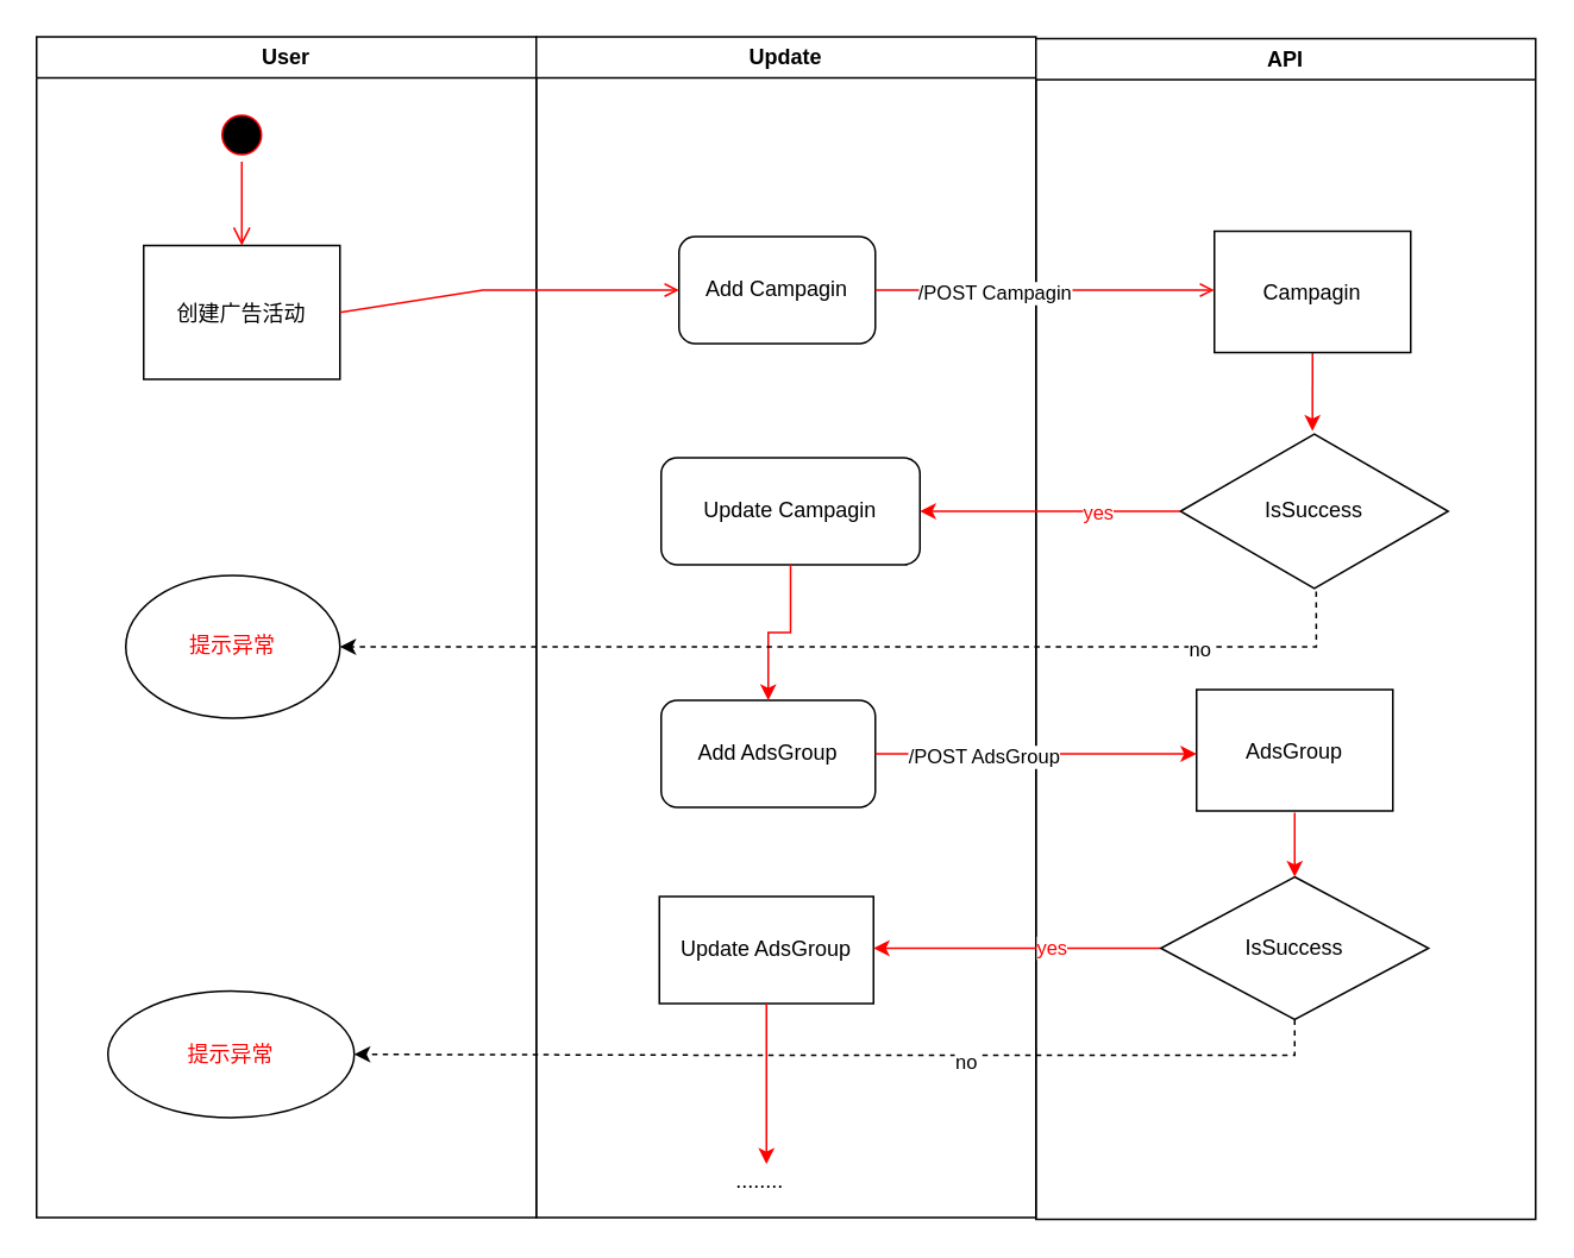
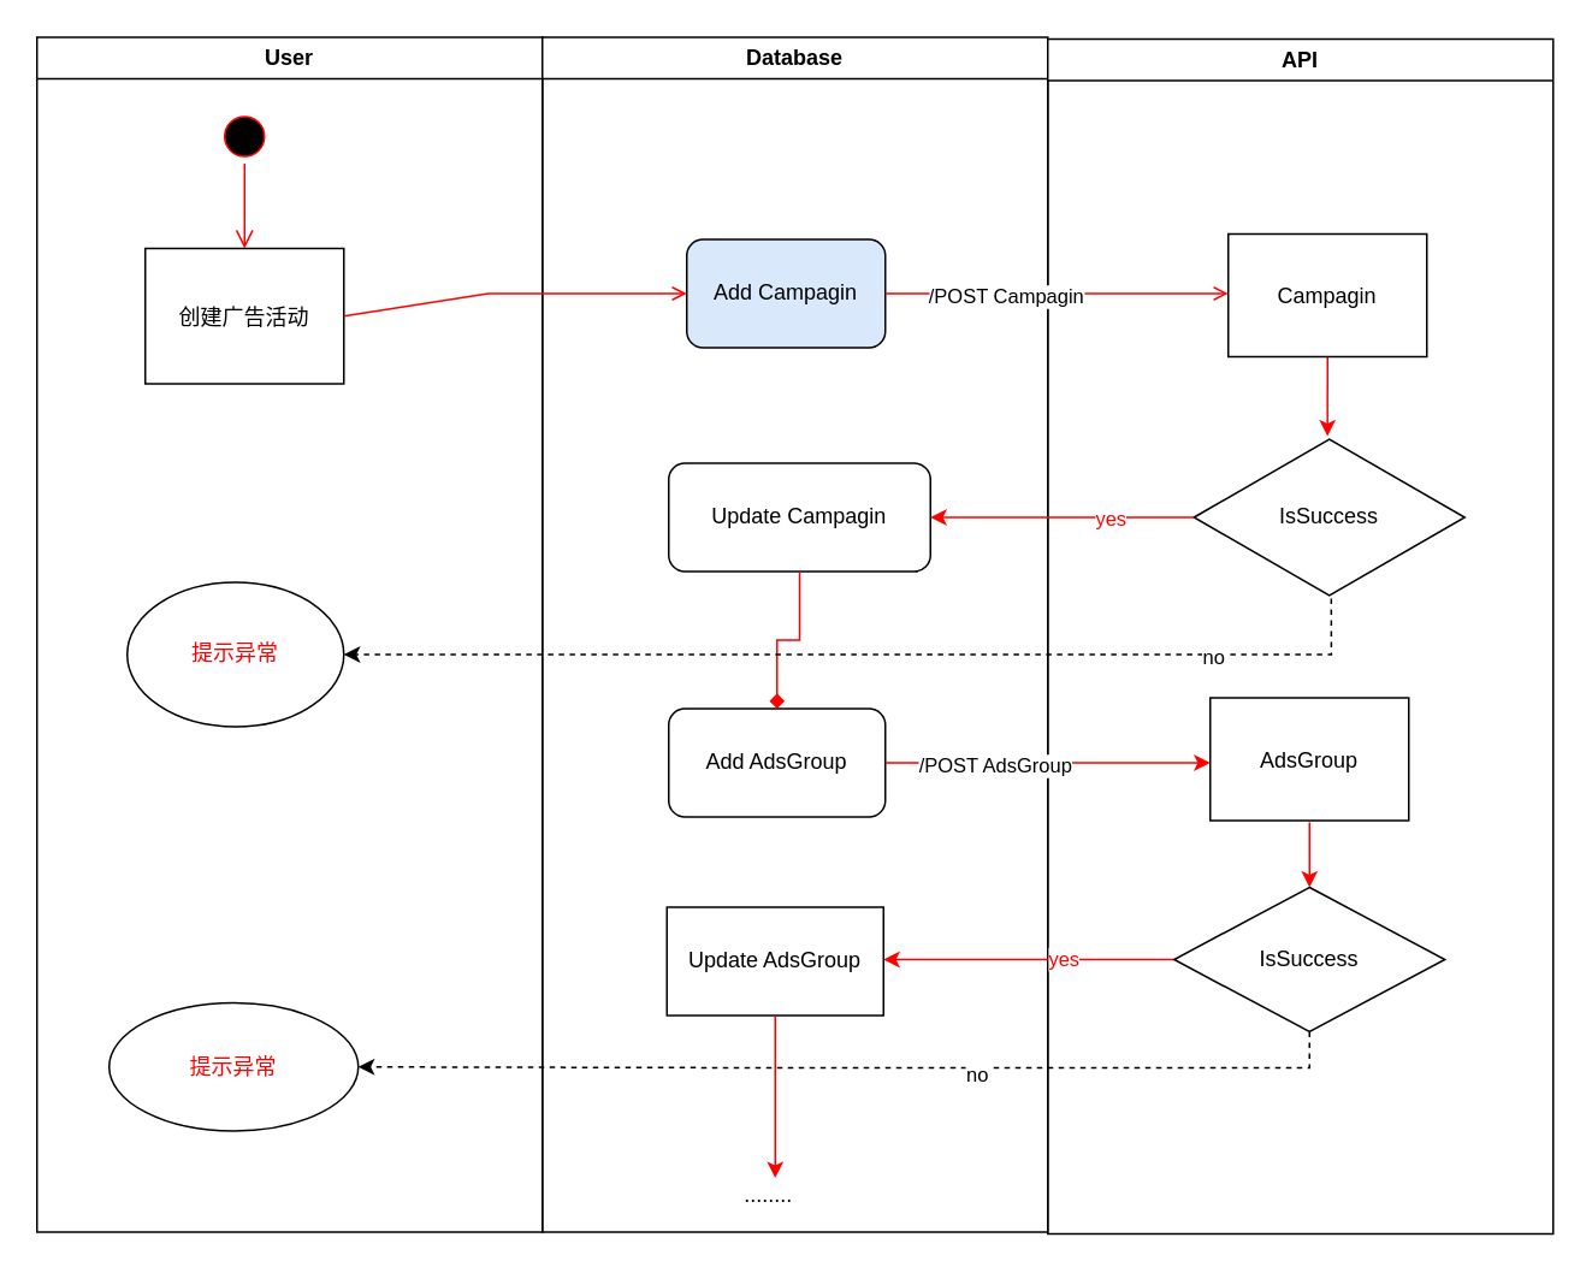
- <mxCell id="8" value="Update" style="swimlane;whiteSpace=wrap" parent="1" vertex="1"><mxGeometry x="300" y="20" width="280" height="662" as="geometry" /></mxCell>
+ <mxCell id="8" value="Database" style="swimlane;whiteSpace=wrap" parent="1" vertex="1"><mxGeometry x="300" y="20" width="280" height="662" as="geometry" /></mxCell>
- <mxCell id="12" value="Add Campagin" style="rounded=1;whiteSpace=wrap;html=1;" vertex="1" parent="8"><mxGeometry x="80" y="112" width="110" height="60" as="geometry" /></mxCell>
+ <mxCell id="12" value="Add Campagin" style="rounded=1;whiteSpace=wrap;html=1;fillColor=#dae8fc;" vertex="1" parent="8"><mxGeometry x="80" y="112" width="110" height="60" as="geometry" /></mxCell>
- <mxCell id="11" value="" style="edgeStyle=orthogonalEdgeStyle;rounded=0;orthogonalLoop=1;jettySize=auto;html=1;strokeColor=#FF0000;" edge="1" parent="8" source="9" target="10"><mxGeometry relative="1" as="geometry" /></mxCell>
+ <mxCell id="11" value="" style="edgeStyle=orthogonalEdgeStyle;rounded=0;orthogonalLoop=1;jettySize=auto;html=1;strokeColor=#FF0000;endArrow=diamond;" edge="1" parent="8" source="9" target="10"><mxGeometry relative="1" as="geometry" /></mxCell>
